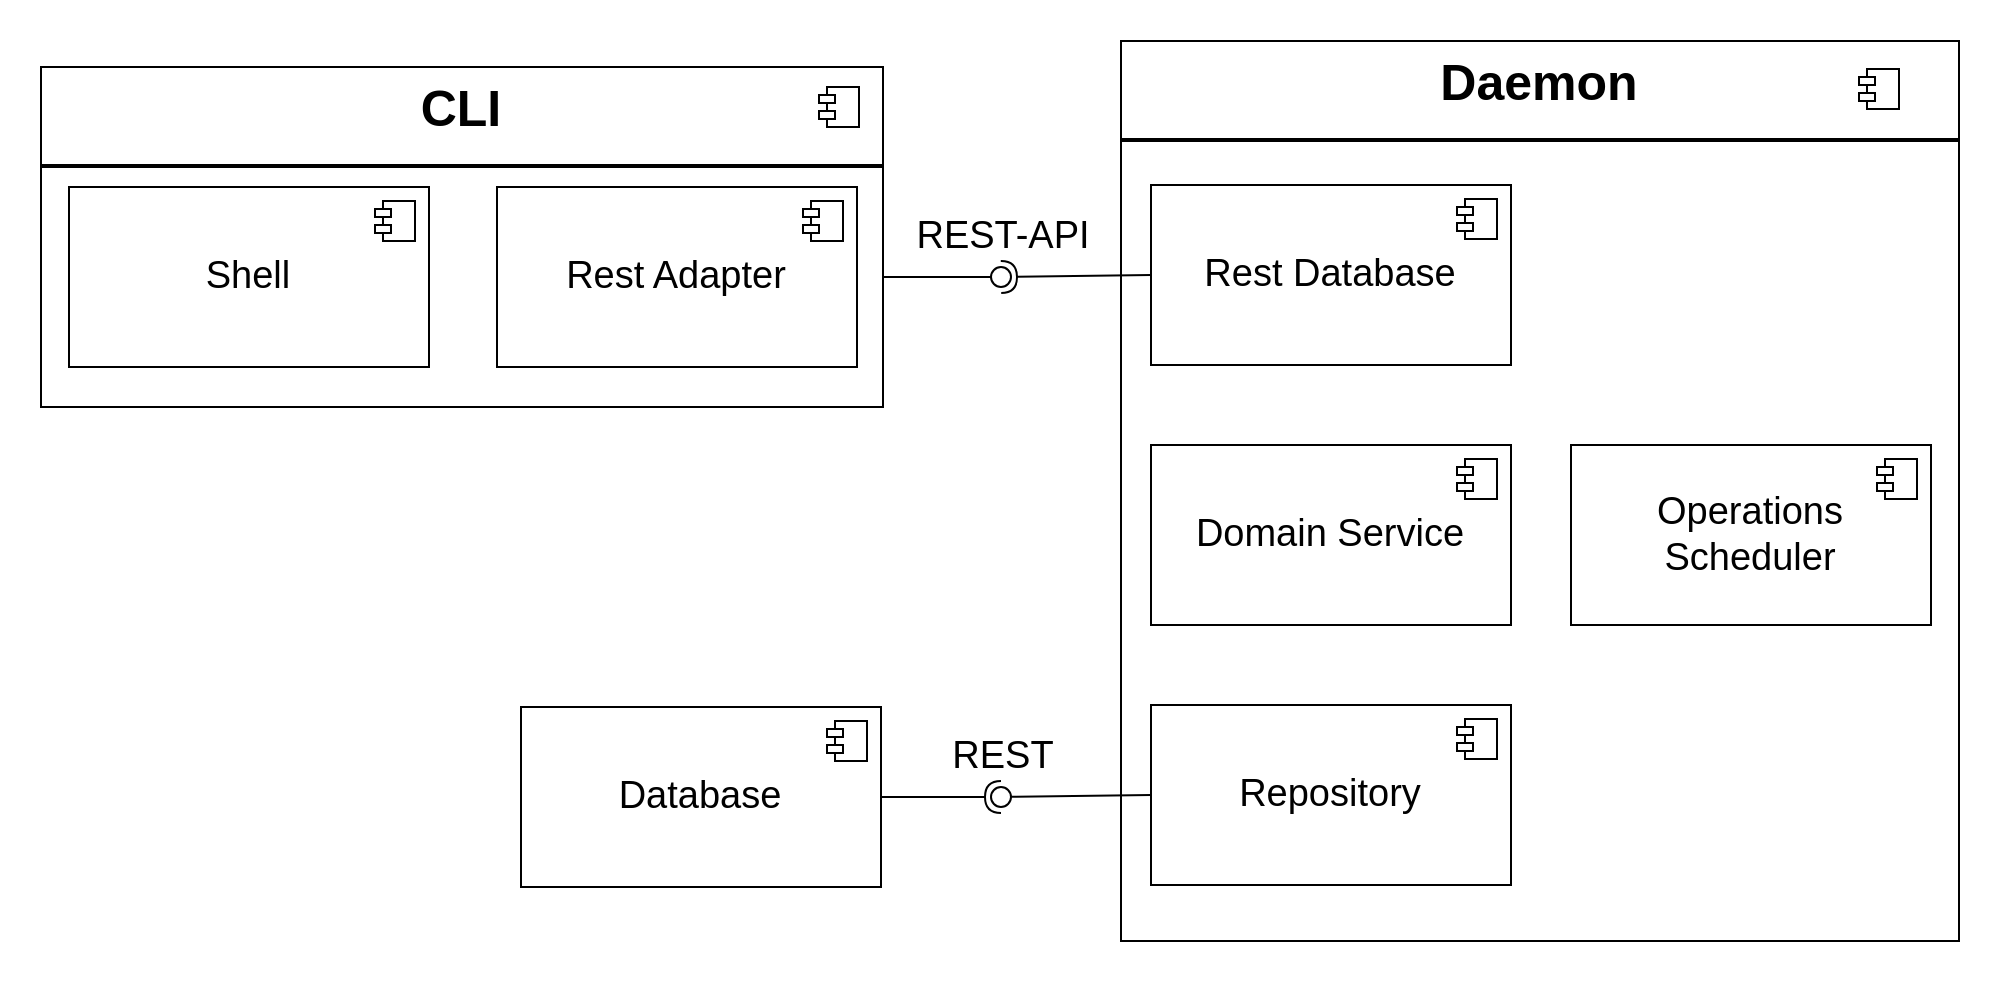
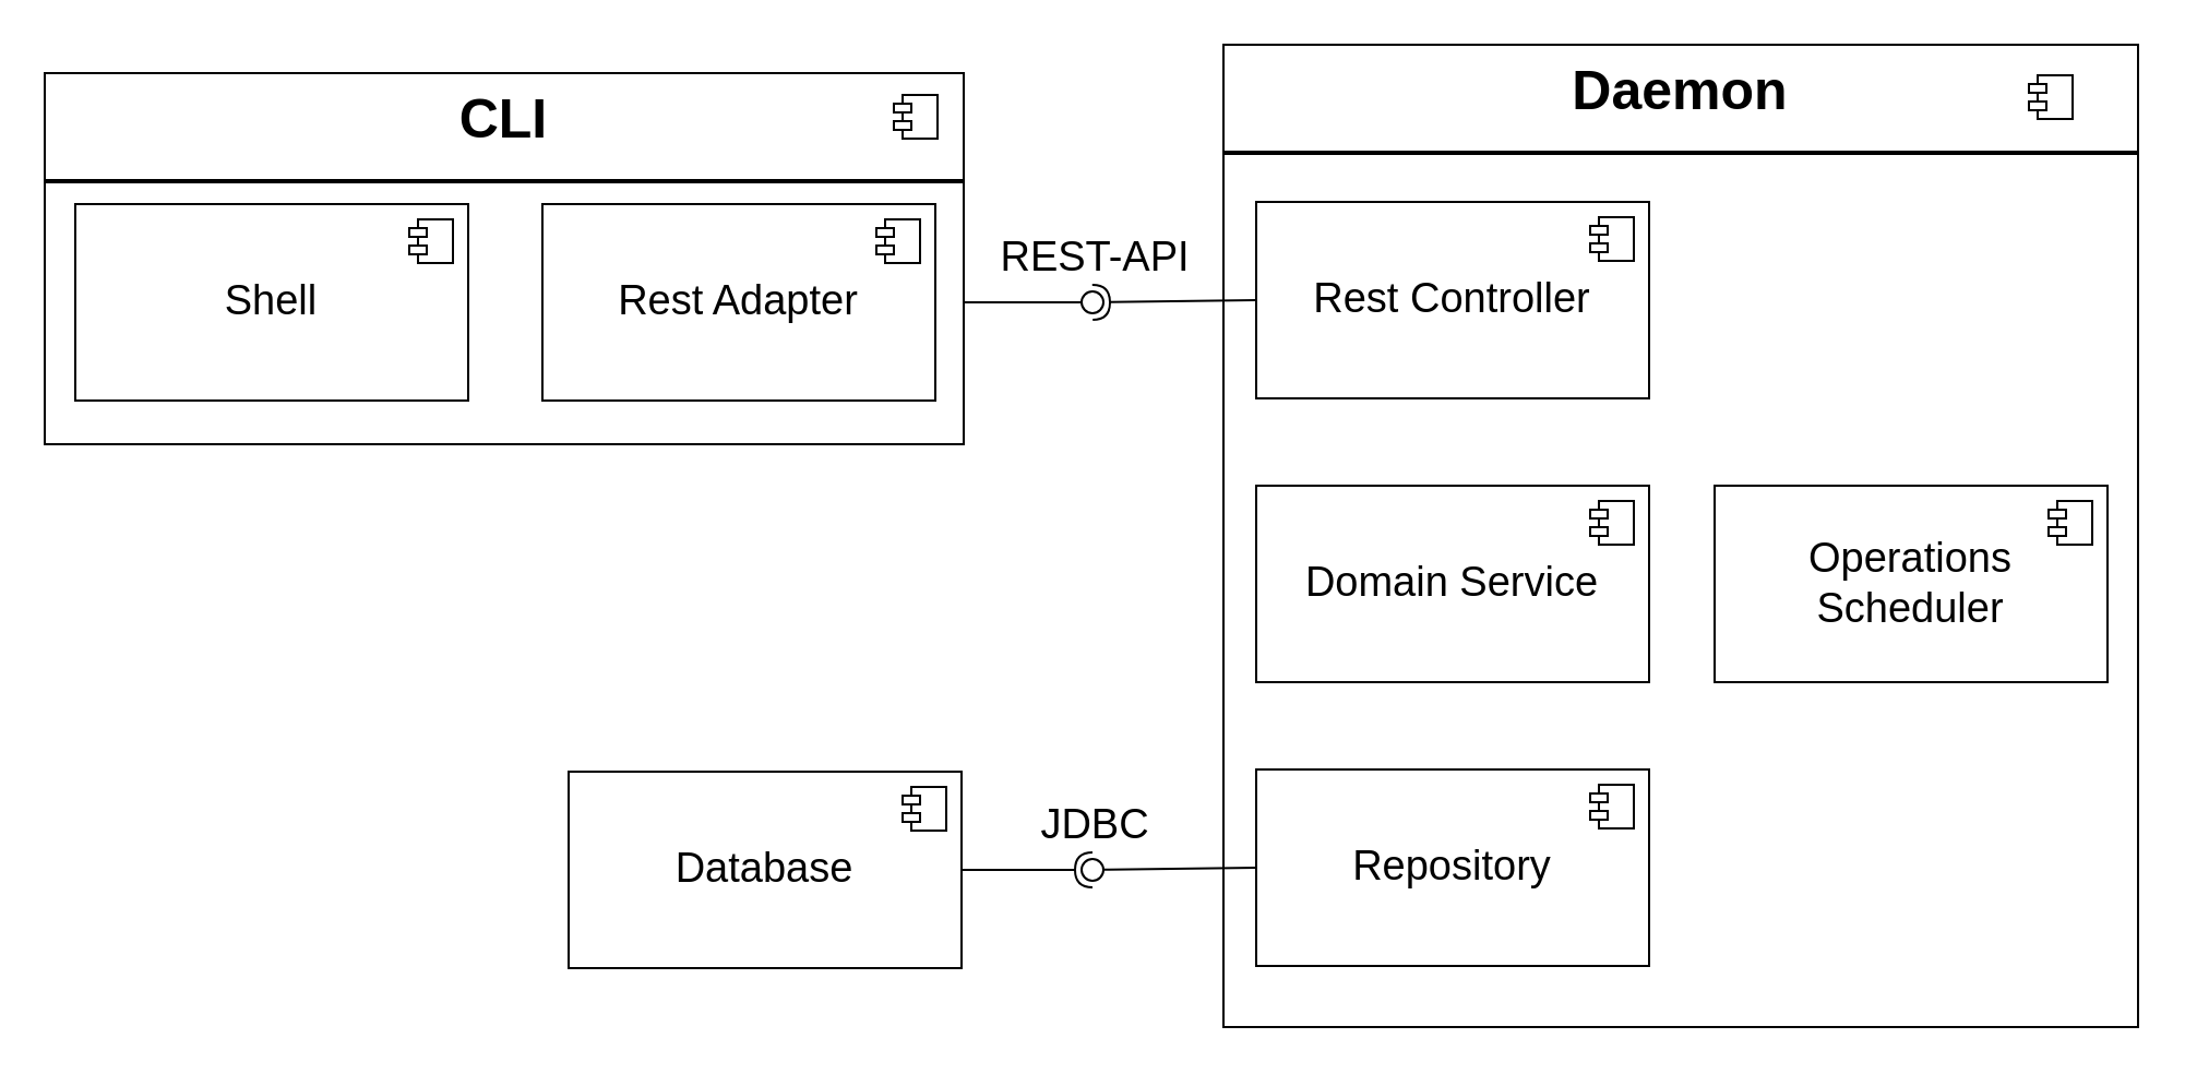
- <mxCell id="14" value="&lt;span style=&quot;font-size: 19px;&quot;&gt;Rest Database&lt;/span&gt;" style="html=1;dropTarget=0;whiteSpace=wrap;align=center;verticalAlign=middle;fontFamily=Helvetica;fontSize=19;rounded=0;fontStyle=0" parent="1" vertex="1"><mxGeometry x="575" y="92" width="180" height="90" as="geometry" /></mxCell>
+ <mxCell id="14" value="&lt;span style=&quot;font-size: 19px;&quot;&gt;Rest Controller&lt;/span&gt;" style="html=1;dropTarget=0;whiteSpace=wrap;align=center;verticalAlign=middle;fontFamily=Helvetica;fontSize=19;rounded=0;fontStyle=0" parent="1" vertex="1"><mxGeometry x="575" y="92" width="180" height="90" as="geometry" /></mxCell>
- <mxCell id="8" value="REST" style="text;html=1;align=center;verticalAlign=middle;resizable=0;points=[];autosize=1;fontStyle=0;fontSize=19;strokeWidth=0;shadow=0;" parent="1" vertex="1"><mxGeometry x="466" y="358" width="70" height="40" as="geometry" /></mxCell>
+ <mxCell id="8" value="JDBC" style="text;html=1;align=center;verticalAlign=middle;resizable=0;points=[];autosize=1;fontStyle=0;fontSize=19;strokeWidth=0;shadow=0;" parent="1" vertex="1"><mxGeometry x="466" y="358" width="70" height="40" as="geometry" /></mxCell>
